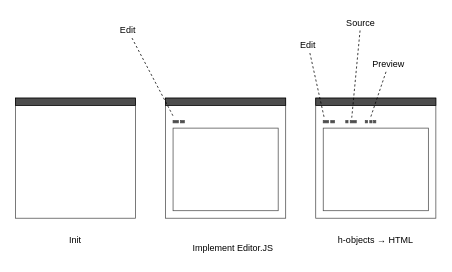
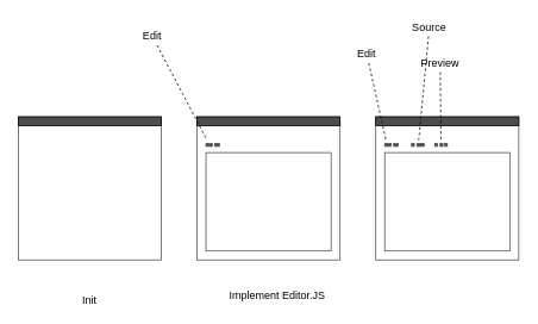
- <mxCell id="32" value="Preview" style="text;html=1;strokeColor=none;fillColor=none;align=center;verticalAlign=middle;whiteSpace=wrap;rounded=0;" vertex="1" parent="1"><mxGeometry x="497" y="75" width="40" height="20" as="geometry" /></mxCell>
+ <mxCell id="32" value="Preview" style="text;html=1;strokeColor=none;fillColor=none;align=center;verticalAlign=middle;whiteSpace=wrap;rounded=0;" vertex="1" parent="1"><mxGeometry x="472" y="60" width="40" height="20" as="geometry" /></mxCell>
- <mxCell id="35" value="Init&lt;br&gt;" style="text;html=1;strokeColor=none;fillColor=none;align=center;verticalAlign=middle;whiteSpace=wrap;rounded=0;" vertex="1" parent="1"><mxGeometry x="20" y="310" width="160" height="20" as="geometry" /></mxCell>
+ <mxCell id="35" value="Init&lt;br&gt;" style="text;html=1;strokeColor=none;fillColor=none;align=center;verticalAlign=middle;whiteSpace=wrap;rounded=0;" vertex="1" parent="1"><mxGeometry x="20" y="325" width="160" height="20" as="geometry" /></mxCell>
- <mxCell id="37" value="h-objects → HTML" style="text;html=1;strokeColor=none;fillColor=none;align=center;verticalAlign=middle;whiteSpace=wrap;rounded=0;" vertex="1" parent="1"><mxGeometry x="420" y="310" width="160" height="20" as="geometry" /></mxCell>
